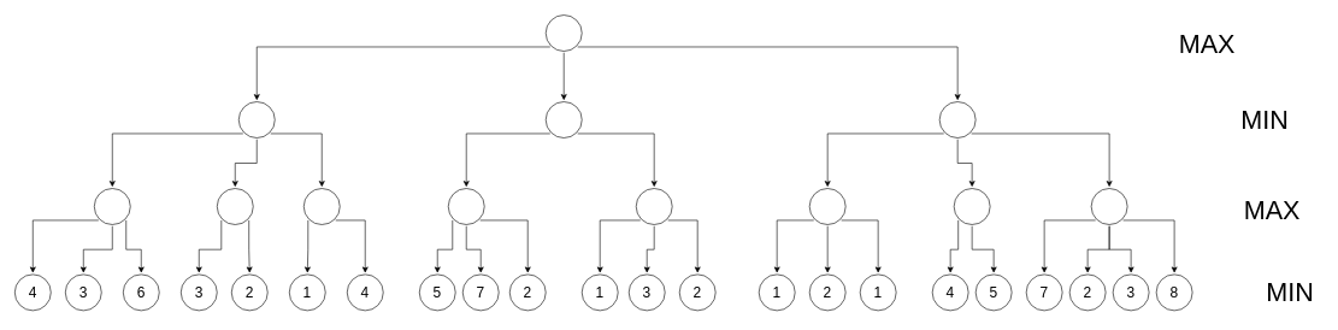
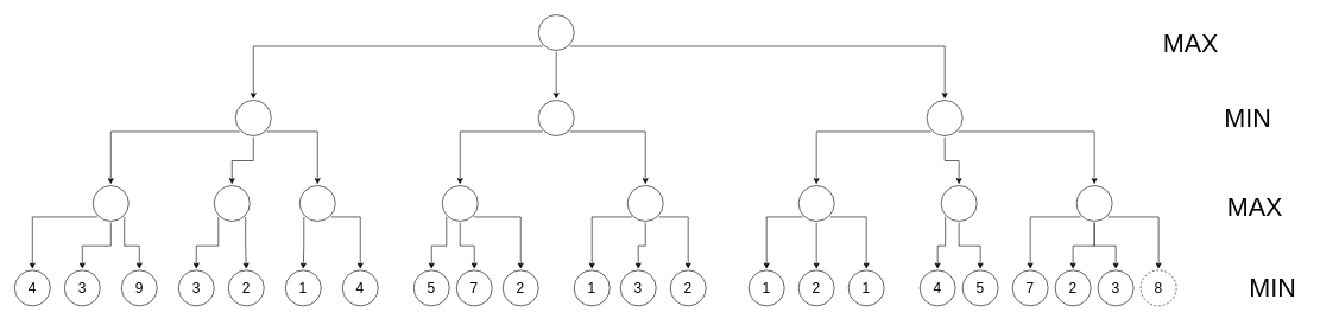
- <mxCell id="2" value="6" style="ellipse;whiteSpace=wrap;html=1;aspect=fixed;perimeterSpacing=2;fontSize=20;" vertex="1" parent="1"><mxGeometry x="170" y="379" width="50" height="50" as="geometry" /></mxCell>
+ <mxCell id="2" value="9" style="ellipse;whiteSpace=wrap;html=1;aspect=fixed;perimeterSpacing=2;fontSize=20;" vertex="1" parent="1"><mxGeometry x="170" y="379" width="50" height="50" as="geometry" /></mxCell>
- <mxCell id="68" value="8" style="ellipse;whiteSpace=wrap;html=1;aspect=fixed;perimeterSpacing=2;fontSize=20;" vertex="1" parent="1"><mxGeometry x="1600" y="379" width="50" height="50" as="geometry" /></mxCell>
+ <mxCell id="68" value="8" style="ellipse;whiteSpace=wrap;html=1;aspect=fixed;perimeterSpacing=2;fontSize=20;dashed=1;" vertex="1" parent="1"><mxGeometry x="1600" y="379" width="50" height="50" as="geometry" /></mxCell>
